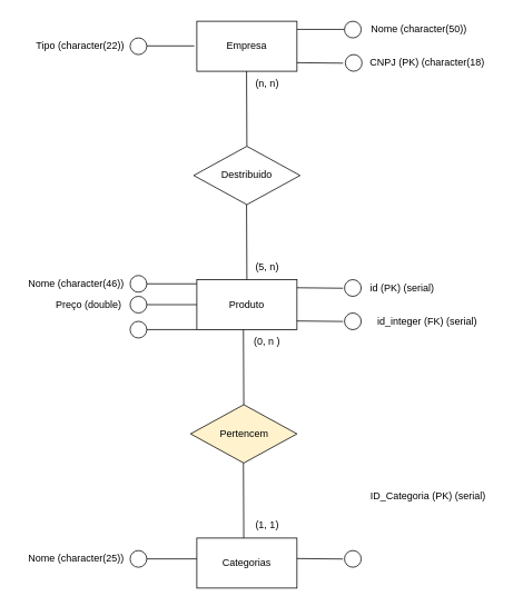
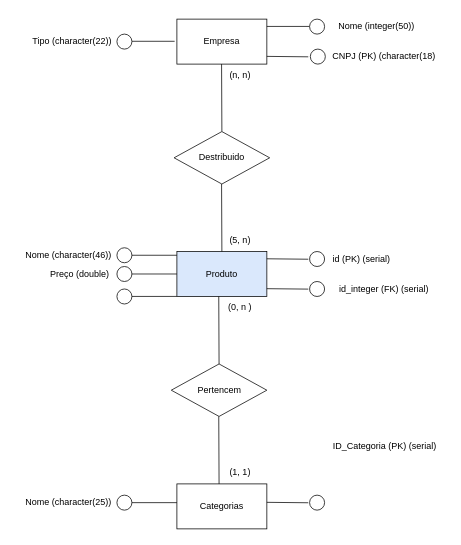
- <mxCell id="5" value="Nome (character(50))" style="text;html=1;align=center;verticalAlign=middle;resizable=0;points=[];autosize=1;strokeColor=none;fillColor=none;" parent="1" vertex="1"><mxGeometry x="430.75" y="20" width="140" height="30" as="geometry" /></mxCell>
+ <mxCell id="5" value="Nome (integer(50))" style="text;html=1;align=center;verticalAlign=middle;resizable=0;points=[];autosize=1;strokeColor=none;fillColor=none;" parent="1" vertex="1"><mxGeometry x="430.75" y="20" width="140" height="30" as="geometry" /></mxCell>
- <mxCell id="14" value="Produto" style="rounded=0;whiteSpace=wrap;html=1;" parent="1" vertex="1"><mxGeometry x="235" y="335" width="120" height="60" as="geometry" /></mxCell>
+ <mxCell id="14" value="Produto" style="rounded=0;whiteSpace=wrap;html=1;fillColor=#dae8fc;" parent="1" vertex="1"><mxGeometry x="235" y="335" width="120" height="60" as="geometry" /></mxCell>
- <mxCell id="34" value="Pertencem" style="rhombus;whiteSpace=wrap;html=1;fillColor=#fff2cc;" parent="1" vertex="1"><mxGeometry x="227.5" y="485" width="127.5" height="70" as="geometry" /></mxCell>
+ <mxCell id="34" value="Pertencem" style="rhombus;whiteSpace=wrap;html=1;" parent="1" vertex="1"><mxGeometry x="227.5" y="485" width="127.5" height="70" as="geometry" /></mxCell>
